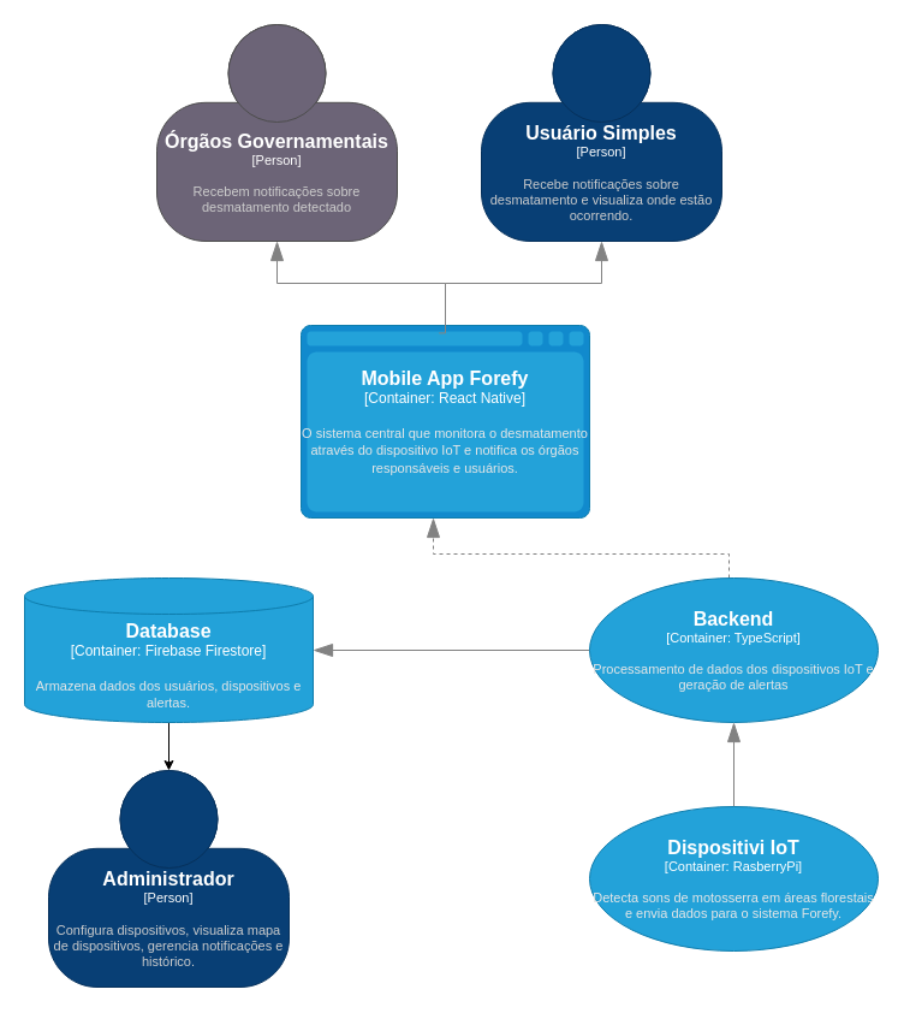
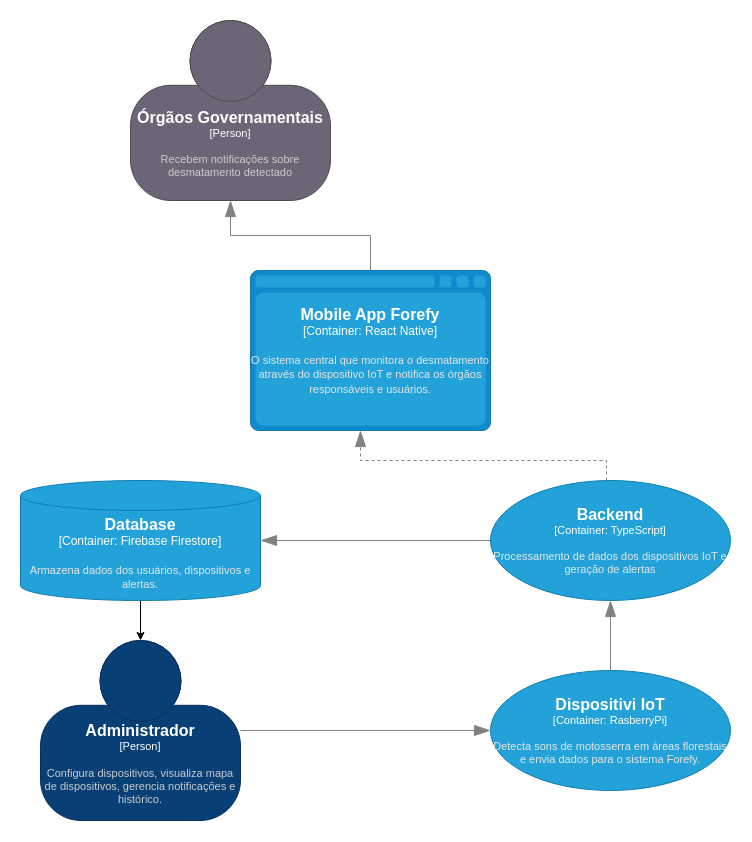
- <mxCell id="3" value="&lt;font style=&quot;font-size: 16px&quot;&gt;&lt;b&gt;Usuário Simples&lt;/b&gt;&lt;/font&gt;&lt;div&gt;[Person]&lt;/div&gt;&lt;br&gt;&lt;div&gt;&lt;font style=&quot;font-size: 11px&quot;&gt;&lt;font color=&quot;#cccccc&quot;&gt;Recebe notificações sobre desmatamento e visualiza onde estão ocorrendo.&lt;/font&gt;&lt;/div&gt;" style="html=1;fontSize=11;dashed=0;whiteSpace=wrap;fillColor=#083F75;strokeColor=#06315C;fontColor=#ffffff;shape=mxgraph.c4.person2;align=center;metaEdit=1;points=[[0.5,0,0],[1,0.5,0],[1,0.75,0],[0.75,1,0],[0.5,1,0],[0.25,1,0],[0,0.75,0],[0,0.5,0]];resizable=0;" vertex="1" parent="1"><mxGeometry x="400" y="20" width="200" height="180" as="geometry" /></mxCell>
- <mxCell id="9" value="" style="endArrow=blockThin;html=1;fontSize=10;fontColor=#404040;strokeWidth=1;endFill=1;strokeColor=#828282;elbow=vertical;metaEdit=1;endSize=14;startSize=14;jumpStyle=arc;jumpSize=16;rounded=0;edgeStyle=orthogonalEdgeStyle;exitX=0.478;exitY=0.04;exitDx=0;exitDy=0;exitPerimeter=0;" edge="1" parent="1" source="5" target="3"><mxGeometry width="240" relative="1" as="geometry"><mxPoint x="270" y="240" as="sourcePoint" /><mxPoint x="510" y="240" as="targetPoint" /><Array as="points"><mxPoint x="370" y="276" /><mxPoint x="370" y="235" /><mxPoint x="500" y="235" /></Array></mxGeometry></mxCell>
+ <mxCell id="10" value="" style="endArrow=blockThin;html=1;fontSize=10;fontColor=#404040;strokeWidth=1;endFill=1;strokeColor=#828282;elbow=vertical;metaEdit=1;endSize=14;startSize=14;jumpStyle=arc;jumpSize=16;rounded=0;edgeStyle=orthogonalEdgeStyle;" edge="1" parent="1" source="2" target="15"><mxGeometry width="240" relative="1" as="geometry"><mxPoint x="230" y="700" as="sourcePoint" /><mxPoint x="490" y="730" as="targetPoint" /></mxGeometry></mxCell>
